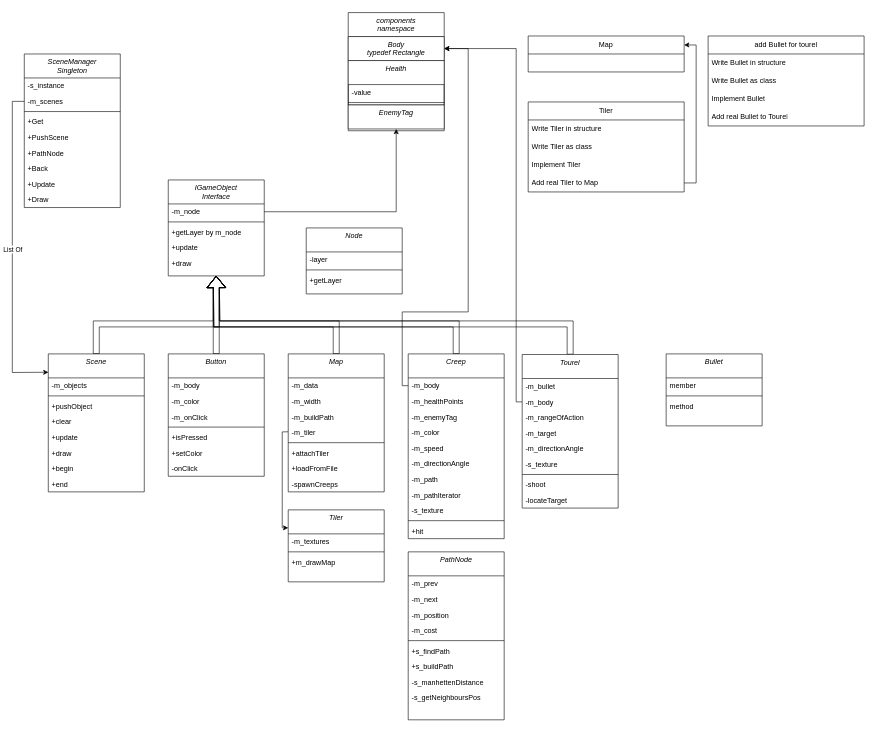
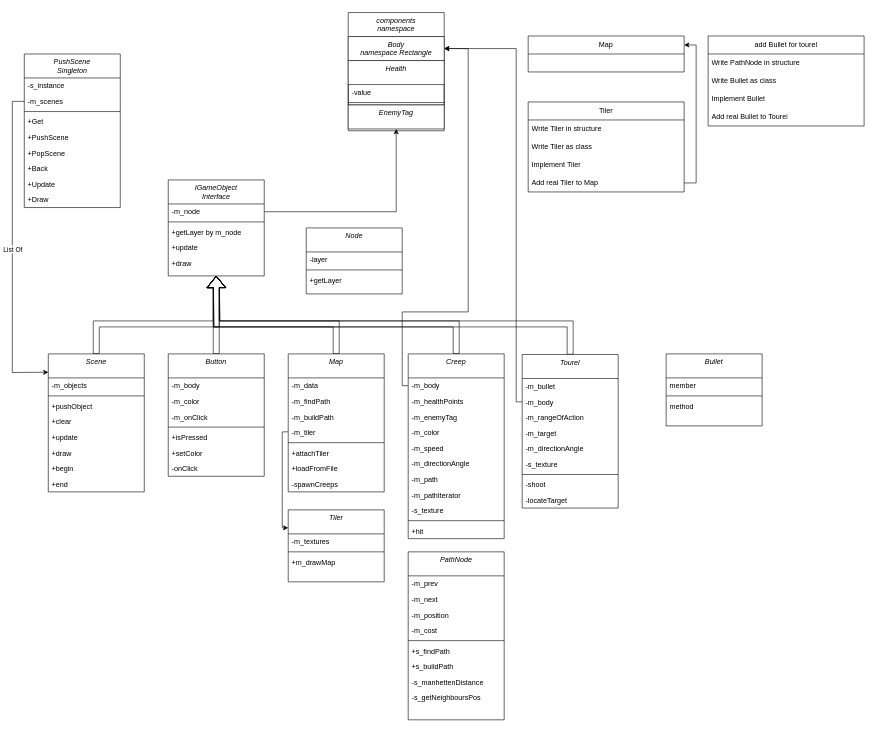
- <mxCell id="110" value="Body&#10;typedef Rectangle&#10;" style="swimlane;fontStyle=2;align=center;verticalAlign=top;childLayout=stackLayout;horizontal=1;startSize=40;horizontalStack=0;resizeParent=1;resizeLast=0;collapsible=1;marginBottom=0;rounded=0;shadow=0;strokeWidth=1;" vertex="1" parent="109"><mxGeometry y="40" width="160" height="40" as="geometry"><mxRectangle y="40" width="160" height="26" as="alternateBounds" /></mxGeometry></mxCell>
+ <mxCell id="110" value="Body&#10;namespace Rectangle&#10;" style="swimlane;fontStyle=2;align=center;verticalAlign=top;childLayout=stackLayout;horizontal=1;startSize=40;horizontalStack=0;resizeParent=1;resizeLast=0;collapsible=1;marginBottom=0;rounded=0;shadow=0;strokeWidth=1;" vertex="1" parent="109"><mxGeometry y="40" width="160" height="40" as="geometry"><mxRectangle y="40" width="160" height="26" as="alternateBounds" /></mxGeometry></mxCell>
- <mxCell id="2" value="SceneManager&#10;Singleton&#10;" style="swimlane;fontStyle=2;align=center;verticalAlign=top;childLayout=stackLayout;horizontal=1;startSize=40;horizontalStack=0;resizeParent=1;resizeLast=0;collapsible=1;marginBottom=0;rounded=0;shadow=0;strokeWidth=1;" parent="1" vertex="1"><mxGeometry x="40" y="89" width="160" height="256" as="geometry"><mxRectangle x="220" y="70" width="160" height="26" as="alternateBounds" /></mxGeometry></mxCell>
+ <mxCell id="2" value="PushScene&#10;Singleton&#10;" style="swimlane;fontStyle=2;align=center;verticalAlign=top;childLayout=stackLayout;horizontal=1;startSize=40;horizontalStack=0;resizeParent=1;resizeLast=0;collapsible=1;marginBottom=0;rounded=0;shadow=0;strokeWidth=1;" parent="1" vertex="1"><mxGeometry x="40" y="89" width="160" height="256" as="geometry"><mxRectangle x="220" y="70" width="160" height="26" as="alternateBounds" /></mxGeometry></mxCell>
- <mxCell id="101" value="Write&amp;nbsp;Bullet in structure" style="text;strokeColor=none;fillColor=none;align=left;verticalAlign=middle;spacingLeft=4;spacingRight=4;overflow=hidden;points=[[0,0.5],[1,0.5]];portConstraint=eastwest;rotatable=0;whiteSpace=wrap;html=1;" vertex="1" parent="100"><mxGeometry y="30" width="260" height="30" as="geometry" /></mxCell>
+ <mxCell id="101" value="Write&amp;nbsp;PathNode in structure" style="text;strokeColor=none;fillColor=none;align=left;verticalAlign=middle;spacingLeft=4;spacingRight=4;overflow=hidden;points=[[0,0.5],[1,0.5]];portConstraint=eastwest;rotatable=0;whiteSpace=wrap;html=1;" vertex="1" parent="100"><mxGeometry y="30" width="260" height="30" as="geometry" /></mxCell>
- <mxCell id="8" value="+PathNode" style="text;align=left;verticalAlign=top;spacingLeft=4;spacingRight=4;overflow=hidden;rotatable=0;points=[[0,0.5],[1,0.5]];portConstraint=eastwest;" parent="2" vertex="1"><mxGeometry y="152" width="160" height="26" as="geometry" /></mxCell>
+ <mxCell id="8" value="+PopScene" style="text;align=left;verticalAlign=top;spacingLeft=4;spacingRight=4;overflow=hidden;rotatable=0;points=[[0,0.5],[1,0.5]];portConstraint=eastwest;" parent="2" vertex="1"><mxGeometry y="152" width="160" height="26" as="geometry" /></mxCell>
- <mxCell id="47" value="-m_width" style="text;align=left;verticalAlign=top;spacingLeft=4;spacingRight=4;overflow=hidden;rotatable=0;points=[[0,0.5],[1,0.5]];portConstraint=eastwest;" parent="45" vertex="1"><mxGeometry y="66" width="160" height="26" as="geometry" /></mxCell>
+ <mxCell id="47" value="-m_findPath" style="text;align=left;verticalAlign=top;spacingLeft=4;spacingRight=4;overflow=hidden;rotatable=0;points=[[0,0.5],[1,0.5]];portConstraint=eastwest;" parent="45" vertex="1"><mxGeometry y="66" width="160" height="26" as="geometry" /></mxCell>
